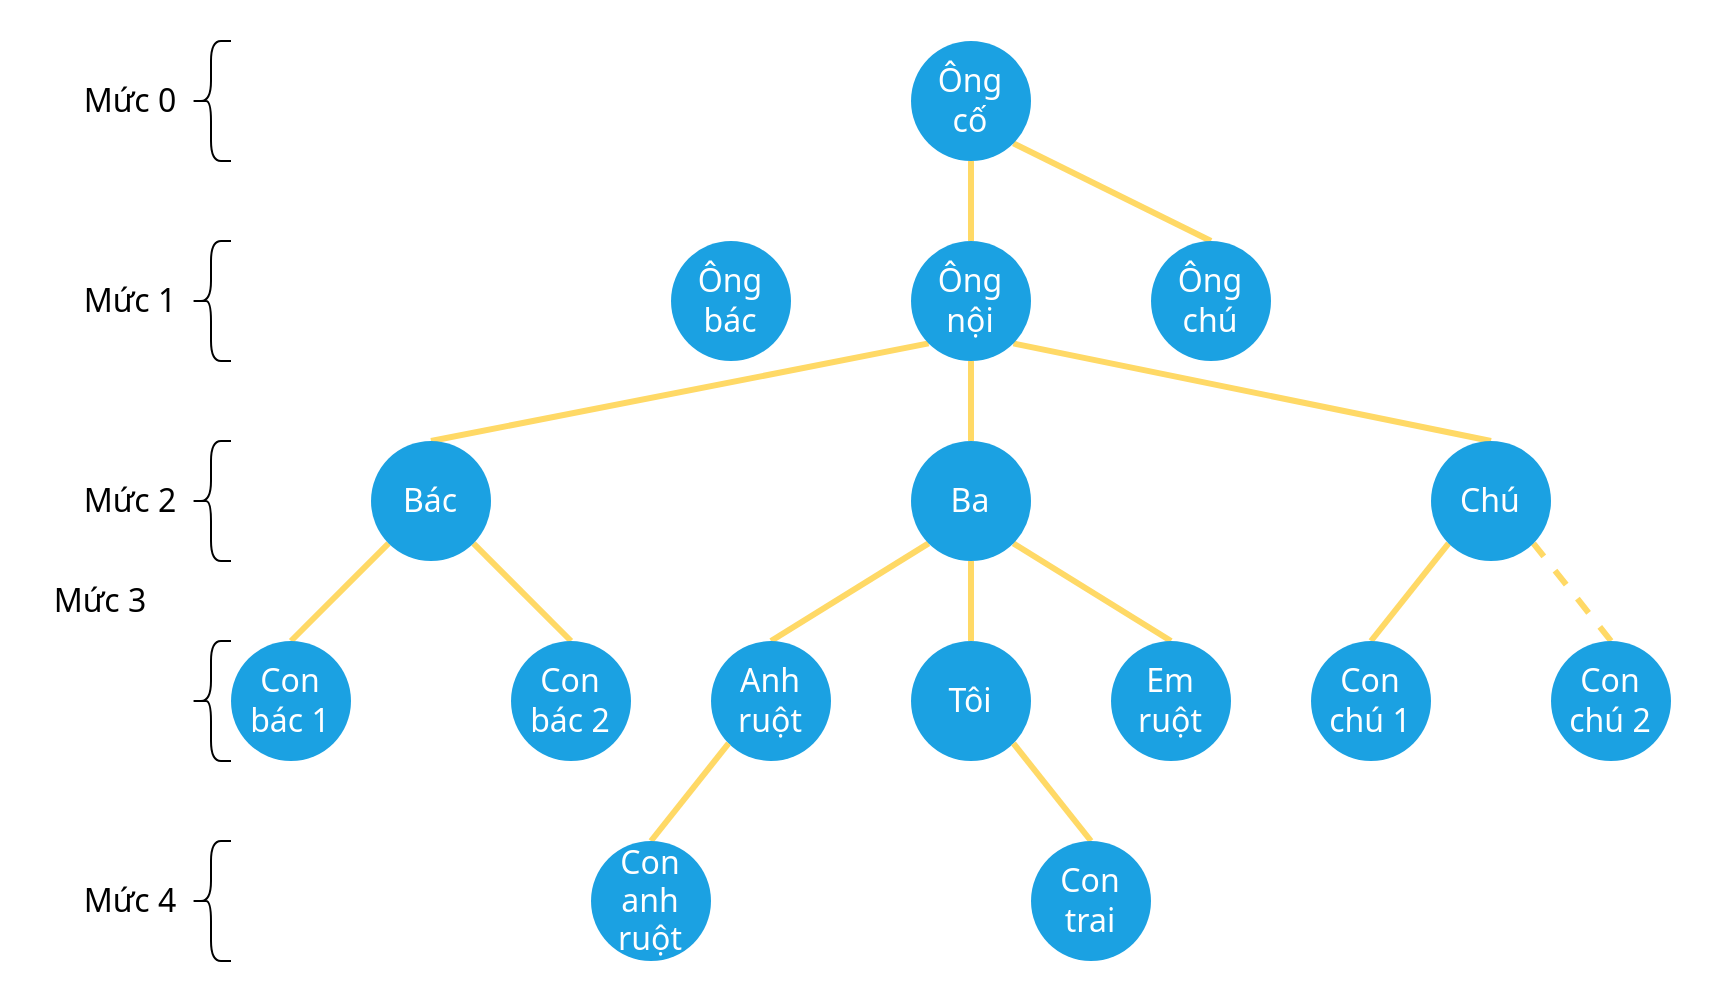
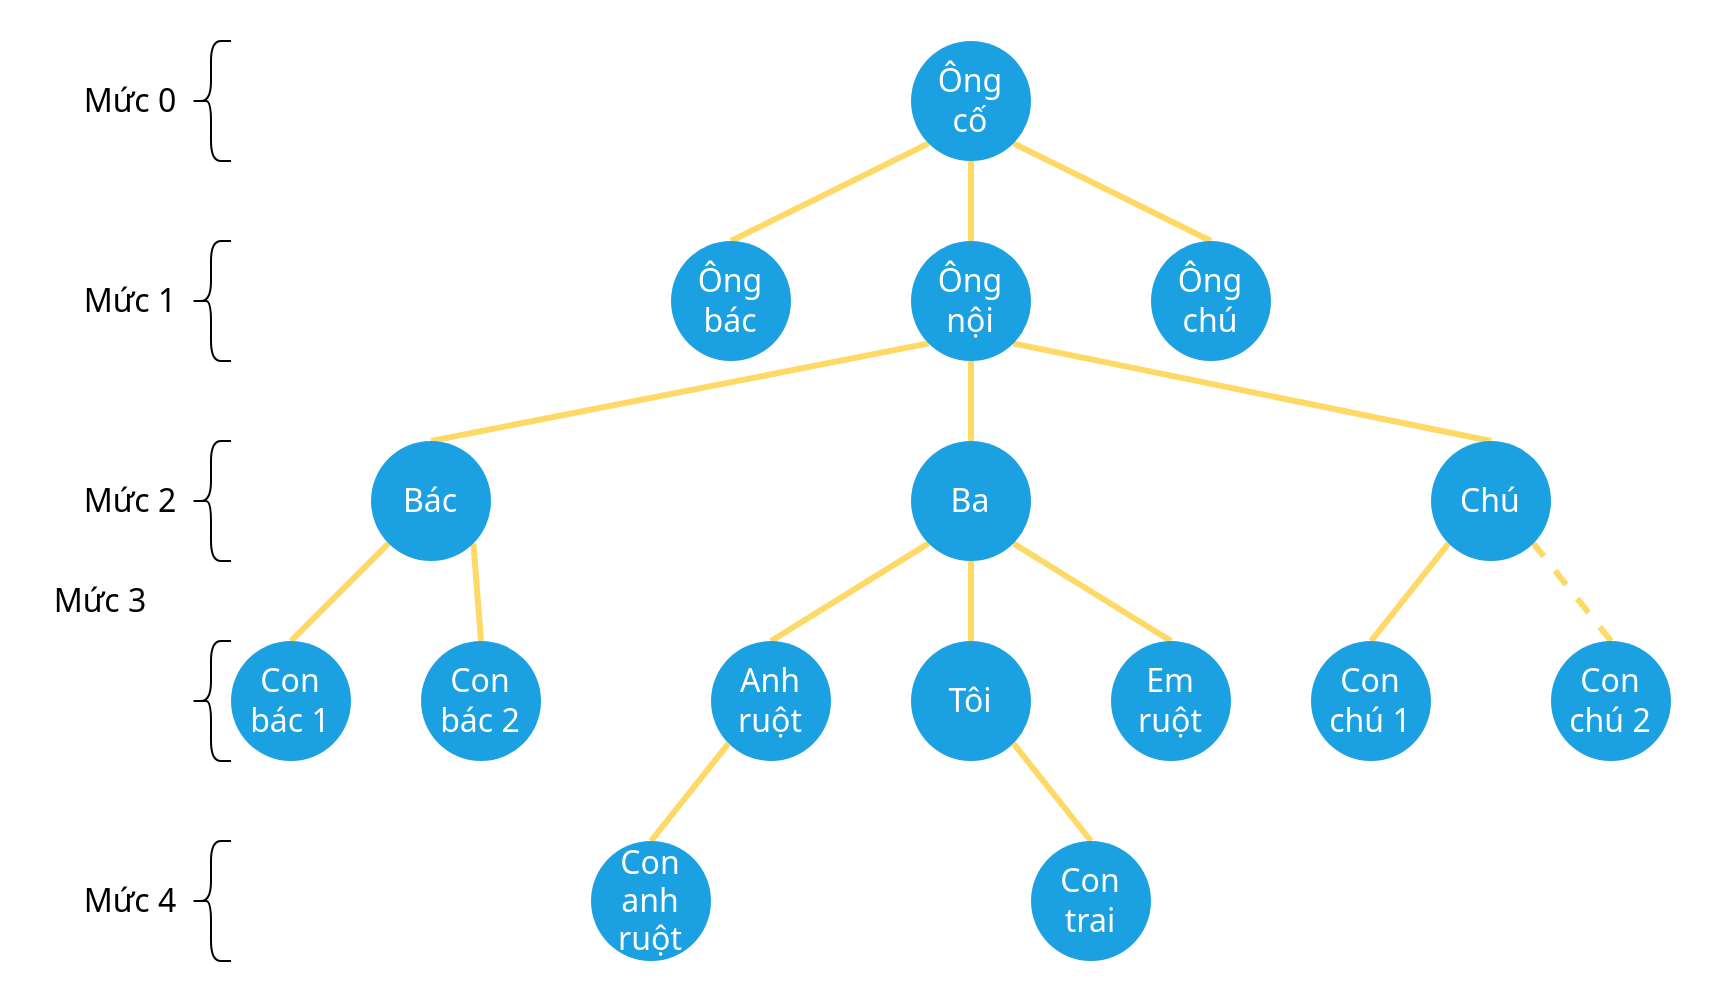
+ <mxCell id="3" value="" style="endArrow=none;html=1;rounded=0;fillColor=#ffe6cc;strokeColor=#FFD966;strokeWidth=3;entryX=0;entryY=1;entryDx=0;entryDy=0;exitX=0.5;exitY=0;exitDx=0;exitDy=0;" edge="1" parent="1" source="16" target="15"><mxGeometry width="50" height="50" relative="1" as="geometry"><mxPoint x="555" y="380" as="sourcePoint" /><mxPoint x="595" y="290" as="targetPoint" /></mxGeometry></mxCell>
- <mxCell id="26" value="Con bác 2" style="ellipse;whiteSpace=wrap;html=1;aspect=fixed;fontSize=16;fontFamily=Noto Sans;fontSource=https%3A%2F%2Ffonts.googleapis.com%2Fcss%3Ffamily%3DNoto%2BSans;fillColor=#1ba1e2;fontColor=#ffffff;strokeColor=none;" vertex="1" parent="1"><mxGeometry x="255" y="320" width="60" height="60" as="geometry" /></mxCell>
+ <mxCell id="26" value="Con bác 2" style="ellipse;whiteSpace=wrap;html=1;aspect=fixed;fontSize=16;fontFamily=Noto Sans;fontSource=https%3A%2F%2Ffonts.googleapis.com%2Fcss%3Ffamily%3DNoto%2BSans;fillColor=#1ba1e2;fontColor=#ffffff;strokeColor=none;" vertex="1" parent="1"><mxGeometry x="210" y="320" width="60" height="60" as="geometry" /></mxCell>
